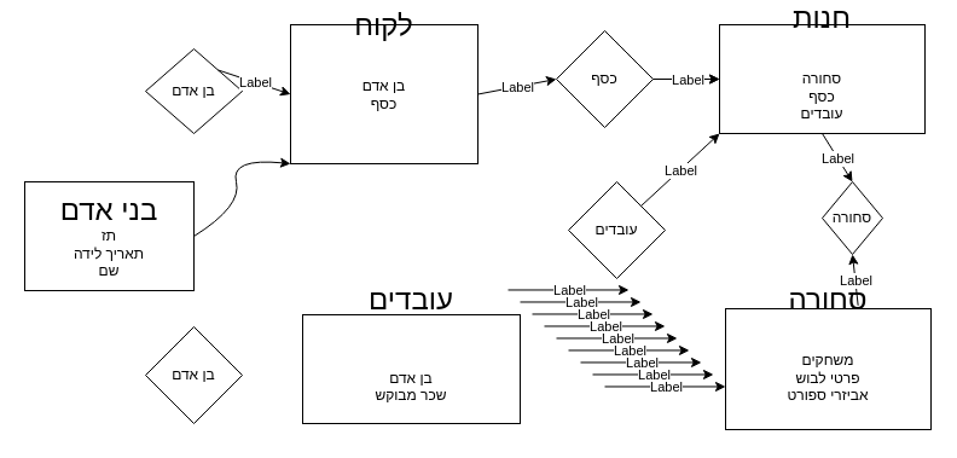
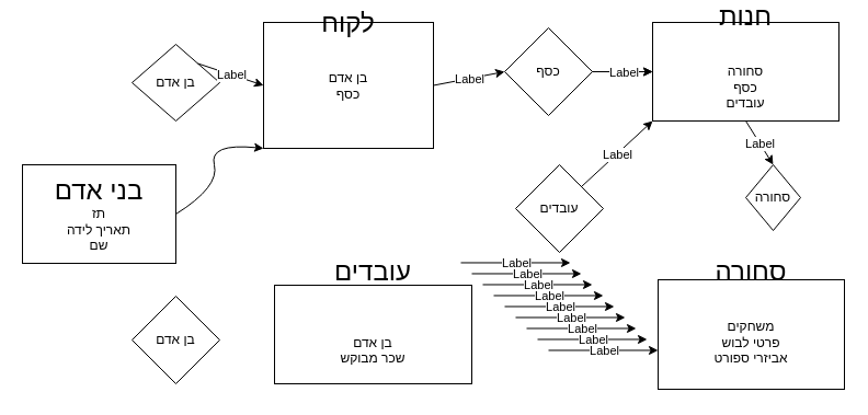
- <mxCell id="21" value="" style="endArrow=classic;html=1;rounded=0;entryX=0.5;entryY=1;entryDx=0;entryDy=0;exitX=0.645;exitY=-0.027;exitDx=0;exitDy=0;exitPerimeter=0;" edge="1" parent="1" source="5" target="12"><mxGeometry relative="1" as="geometry"><mxPoint x="630" y="228.95" as="sourcePoint" /><mxPoint x="730" y="228.95" as="targetPoint" /></mxGeometry></mxCell>
- <mxCell id="22" value="Label" style="edgeLabel;resizable=0;html=1;align=center;verticalAlign=middle;" connectable="0" vertex="1" parent="21"><mxGeometry relative="1" as="geometry" /></mxCell>
